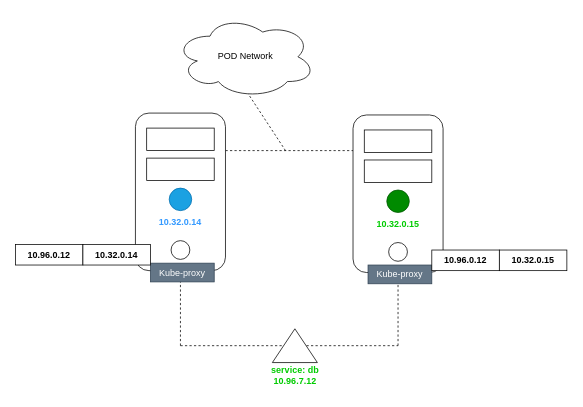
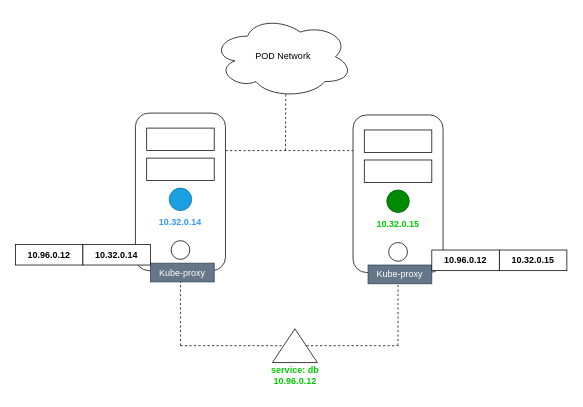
- <mxCell id="26" value="POD Network" style="ellipse;shape=cloud;whiteSpace=wrap;html=1;fontColor=#000000;" vertex="1" parent="1"><mxGeometry x="232.5" y="20" width="187.5" height="110" as="geometry" /></mxCell>
+ <mxCell id="26" value="POD Network" style="ellipse;shape=cloud;whiteSpace=wrap;html=1;fontColor=#000000;" vertex="1" parent="1"><mxGeometry x="282.5" y="20" width="187.5" height="110" as="geometry" /></mxCell>
- <mxCell id="21" value="service: db&lt;br&gt;10.96.7.12" style="text;html=1;strokeColor=none;fillColor=none;align=center;verticalAlign=middle;whiteSpace=wrap;rounded=0;fontColor=#00CC00;fontStyle=1" vertex="1" parent="1"><mxGeometry x="327.5" y="480" width="130" height="40" as="geometry" /></mxCell>
+ <mxCell id="21" value="service: db&lt;br&gt;10.96.0.12" style="text;html=1;strokeColor=none;fillColor=none;align=center;verticalAlign=middle;whiteSpace=wrap;rounded=0;fontColor=#00CC00;fontStyle=1" vertex="1" parent="1"><mxGeometry x="327.5" y="480" width="130" height="40" as="geometry" /></mxCell>
